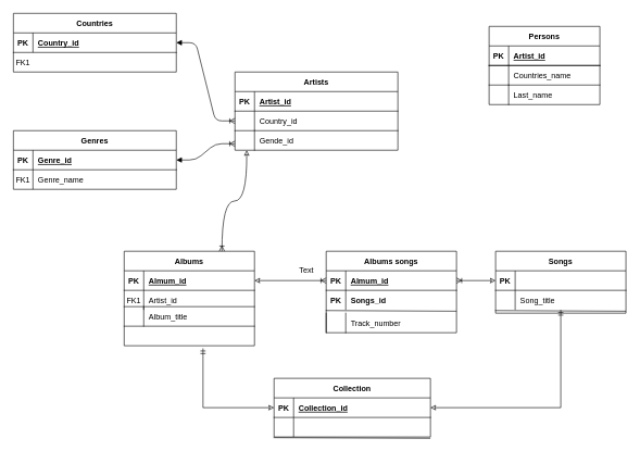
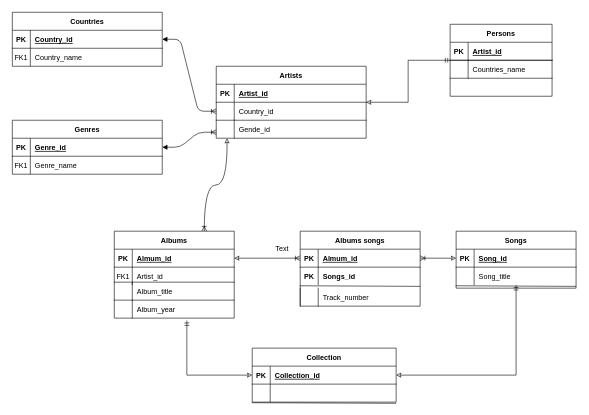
+ <mxCell id="34" value="Country_name" style="shape=partialRectangle;overflow=hidden;connectable=0;fillColor=none;top=0;left=0;bottom=0;right=0;align=left;spacingLeft=6;labelBackgroundColor=none;" parent="32" vertex="1"><mxGeometry x="30" width="220" height="30" as="geometry"><mxRectangle width="220" height="30" as="alternateBounds" /></mxGeometry></mxCell>
+ <mxCell id="27" style="edgeStyle=orthogonalEdgeStyle;rounded=0;orthogonalLoop=1;jettySize=auto;html=1;startArrow=classic;startFill=0;endArrow=ERmandOne;endFill=0;labelBackgroundColor=none;fontColor=default;" parent="1" source="10" target="17" edge="1"><mxGeometry relative="1" as="geometry" /></mxCell>
- <mxCell id="26" value="Last_name" style="shape=partialRectangle;overflow=hidden;connectable=0;fillColor=none;top=0;left=1;bottom=0;right=0;align=left;spacingLeft=6;labelBackgroundColor=none;" parent="24" vertex="1"><mxGeometry x="30" width="140" height="30" as="geometry"><mxRectangle width="140" height="30" as="alternateBounds" /></mxGeometry></mxCell>
+ <mxCell id="65" value="Song_id" style="shape=partialRectangle;overflow=hidden;connectable=0;fillColor=none;top=0;left=0;bottom=0;right=0;align=left;spacingLeft=6;fontStyle=5;labelBackgroundColor=none;" parent="63" vertex="1"><mxGeometry x="30" width="170" height="30" as="geometry"><mxRectangle width="170" height="30" as="alternateBounds" /></mxGeometry></mxCell>
+ <mxCell id="48" value="Album_year" style="shape=partialRectangle;overflow=hidden;connectable=0;fillColor=none;top=0;left=1;bottom=0;right=0;align=left;spacingLeft=6;labelBackgroundColor=none;" parent="46" vertex="1"><mxGeometry x="30" width="170" height="30" as="geometry"><mxRectangle width="220" height="30" as="alternateBounds" /></mxGeometry></mxCell>
